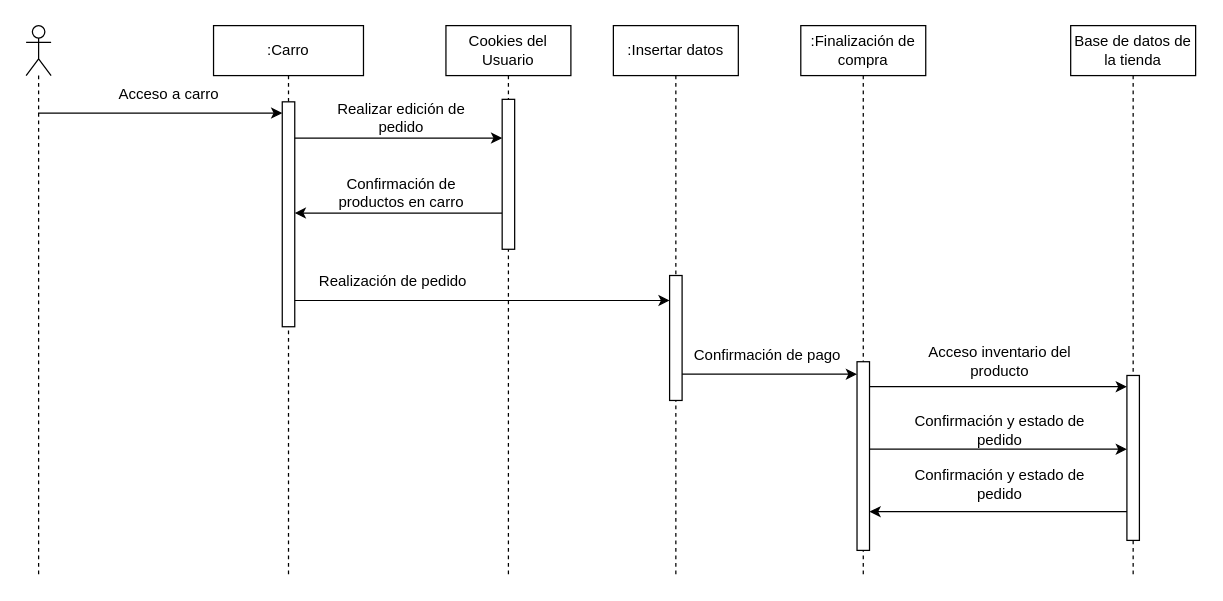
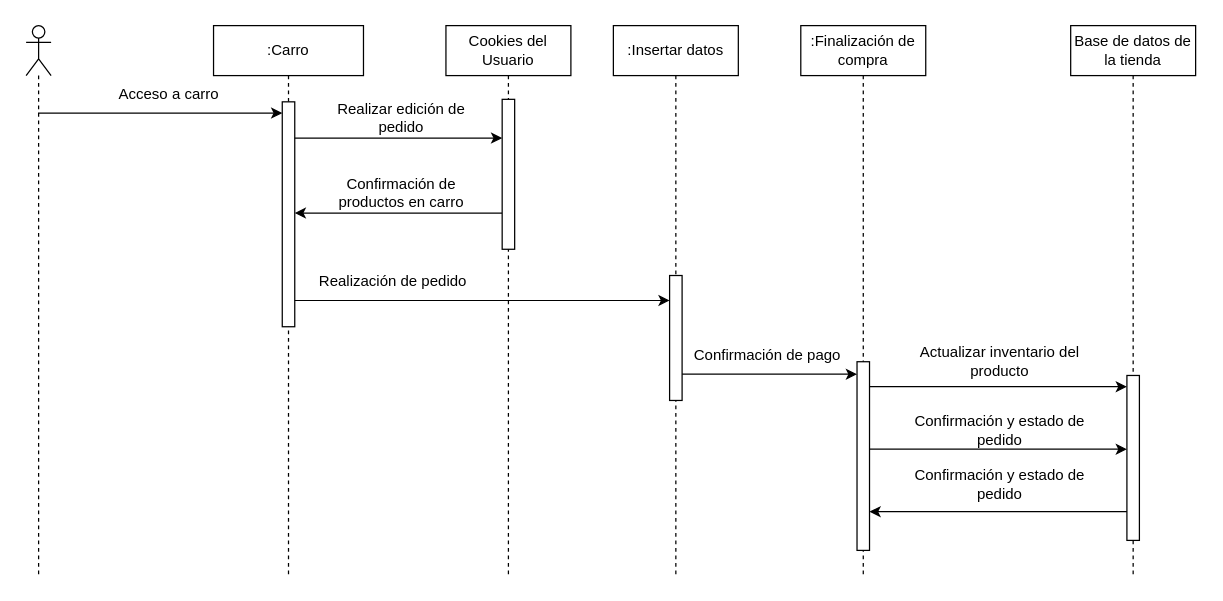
- <mxCell id="26" value="Acceso inventario del producto" style="text;html=1;strokeColor=none;fillColor=none;align=center;verticalAlign=middle;whiteSpace=wrap;rounded=0;" vertex="1" parent="1"><mxGeometry x="729" y="274" width="141" height="30" as="geometry" /></mxCell>
+ <mxCell id="26" value="Actualizar inventario del producto" style="text;html=1;strokeColor=none;fillColor=none;align=center;verticalAlign=middle;whiteSpace=wrap;rounded=0;" vertex="1" parent="1"><mxGeometry x="729" y="274" width="141" height="30" as="geometry" /></mxCell>
